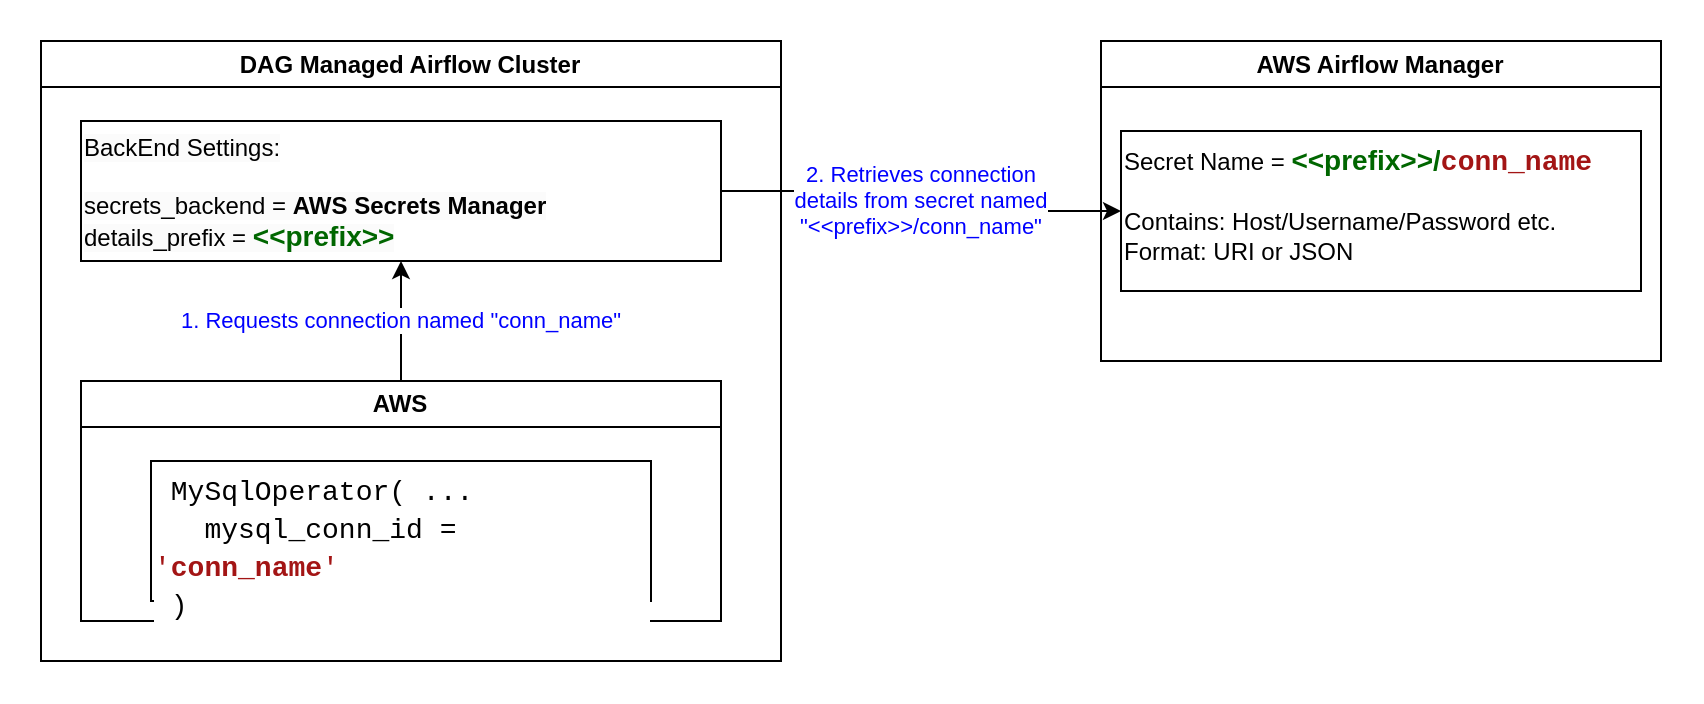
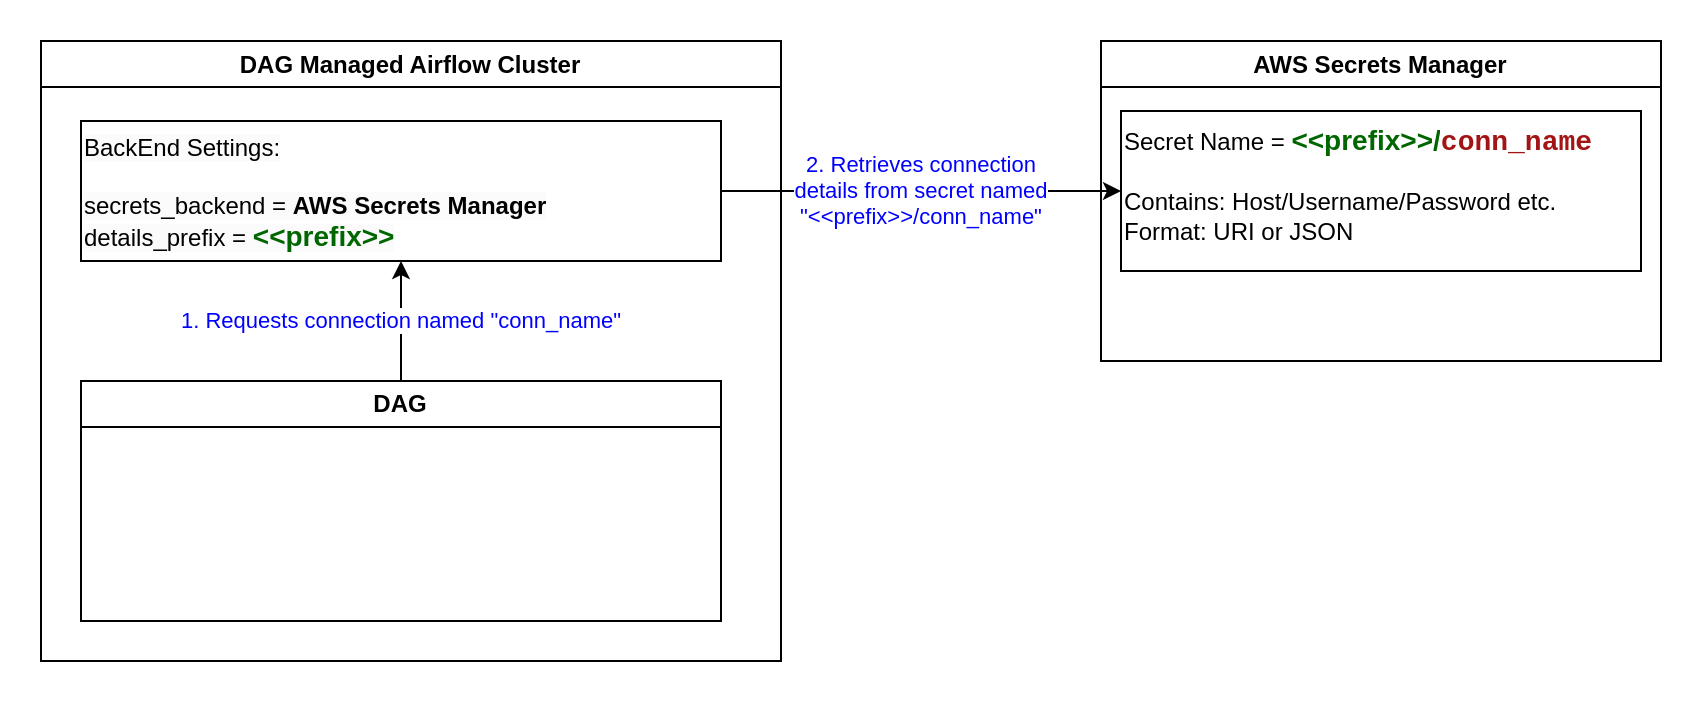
- <mxCell id="7" value="AWS Airflow Manager" style="swimlane;" parent="1" vertex="1"><mxGeometry x="550" y="20" width="280" height="160" as="geometry" /></mxCell>
+ <mxCell id="7" value="AWS Secrets Manager" style="swimlane;" parent="1" vertex="1"><mxGeometry x="550" y="20" width="280" height="160" as="geometry" /></mxCell>
- <mxCell id="8" value="Secret Name =&amp;nbsp;&lt;font style=&quot;border-color: var(--border-color);&quot; size=&quot;1&quot; color=&quot;#006600&quot;&gt;&lt;b style=&quot;border-color: var(--border-color); font-size: 14px;&quot;&gt;&amp;lt;&amp;lt;prefix&amp;gt;&amp;gt;/&lt;/b&gt;&lt;/font&gt;&lt;b style=&quot;border-color: var(--border-color); color: rgb(163, 21, 21); font-family: Consolas, &amp;quot;Courier New&amp;quot;, monospace; font-size: 14px; background-color: rgb(255, 255, 255);&quot;&gt;conn_name&lt;/b&gt;&lt;br&gt;&lt;br&gt;Contains: Host/Username/Password etc. &lt;br&gt;Format: URI or JSON&lt;br&gt;&lt;b style=&quot;border-color: var(--border-color); color: rgb(163, 21, 21); font-family: Consolas, &amp;quot;Courier New&amp;quot;, monospace; font-size: 14px; background-color: rgb(255, 255, 255);&quot;&gt;&lt;br&gt;&lt;br&gt;&lt;br&gt;&lt;/b&gt;" style="rounded=0;whiteSpace=wrap;html=1;verticalAlign=top;align=left;" parent="7" vertex="1"><mxGeometry x="10" y="45" width="260" height="80" as="geometry" /></mxCell>
+ <mxCell id="8" value="Secret Name =&amp;nbsp;&lt;font style=&quot;border-color: var(--border-color);&quot; size=&quot;1&quot; color=&quot;#006600&quot;&gt;&lt;b style=&quot;border-color: var(--border-color); font-size: 14px;&quot;&gt;&amp;lt;&amp;lt;prefix&amp;gt;&amp;gt;/&lt;/b&gt;&lt;/font&gt;&lt;b style=&quot;border-color: var(--border-color); color: rgb(163, 21, 21); font-family: Consolas, &amp;quot;Courier New&amp;quot;, monospace; font-size: 14px; background-color: rgb(255, 255, 255);&quot;&gt;conn_name&lt;/b&gt;&lt;br&gt;&lt;br&gt;Contains: Host/Username/Password etc. &lt;br&gt;Format: URI or JSON&lt;br&gt;&lt;b style=&quot;border-color: var(--border-color); color: rgb(163, 21, 21); font-family: Consolas, &amp;quot;Courier New&amp;quot;, monospace; font-size: 14px; background-color: rgb(255, 255, 255);&quot;&gt;&lt;br&gt;&lt;br&gt;&lt;br&gt;&lt;/b&gt;" style="rounded=0;whiteSpace=wrap;html=1;verticalAlign=top;align=left;" parent="7" vertex="1"><mxGeometry x="10" y="35" width="260" height="80" as="geometry" /></mxCell>
- <mxCell id="4" value="AWS" style="swimlane;whiteSpace=wrap;html=1;" parent="2" vertex="1"><mxGeometry x="20" y="170" width="320" height="120" as="geometry" /></mxCell>
+ <mxCell id="4" value="DAG" style="swimlane;whiteSpace=wrap;html=1;" parent="2" vertex="1"><mxGeometry x="20" y="170" width="320" height="120" as="geometry" /></mxCell>
- <mxCell id="5" value="&lt;div style=&quot;background-color: rgb(255, 255, 255); font-family: Consolas, &amp;quot;Courier New&amp;quot;, monospace; font-size: 14px; line-height: 19px;&quot;&gt;&lt;div&gt;&amp;nbsp;MySqlOperator( ...&lt;/div&gt;&lt;div&gt;&amp;nbsp; &amp;nbsp;mysql_conn_id = &lt;span style=&quot;color: rgb(163, 21, 21);&quot;&gt;'&lt;b&gt;conn_name&lt;/b&gt;'&lt;/span&gt;&lt;/div&gt;&lt;div&gt;&amp;nbsp;)&lt;/div&gt;&lt;/div&gt;" style="rounded=0;whiteSpace=wrap;html=1;verticalAlign=top;align=left;" parent="4" vertex="1"><mxGeometry x="35" y="40" width="250" height="70" as="geometry" /></mxCell>
